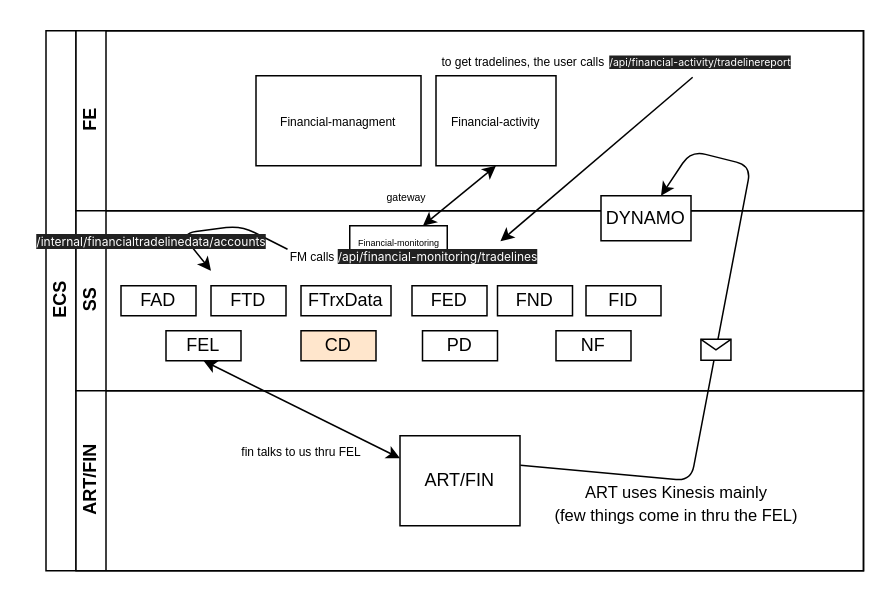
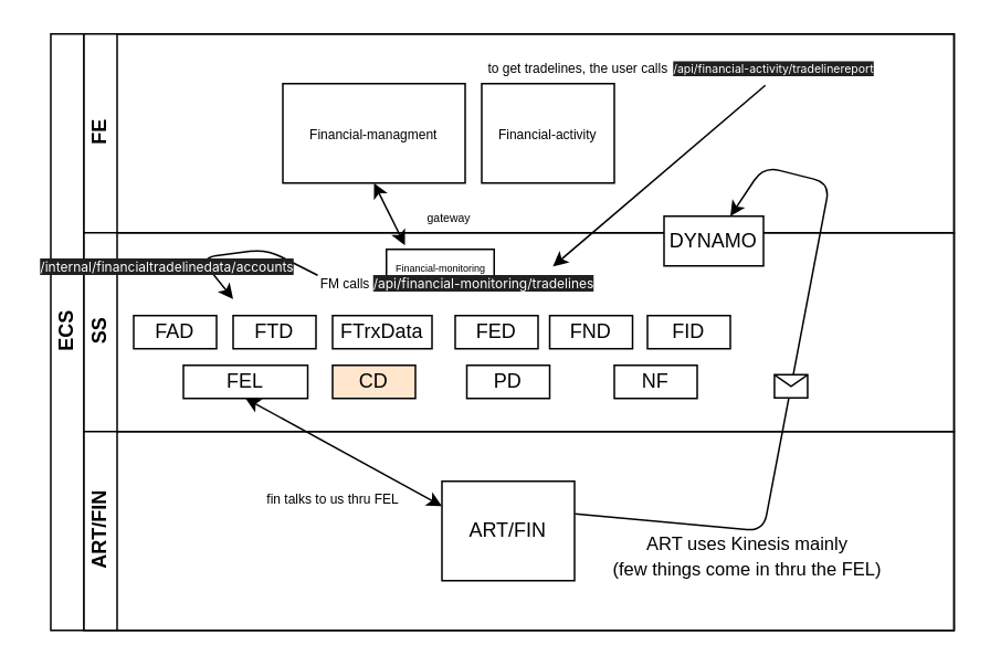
- <mxCell id="24" value="" style="endArrow=classic;startArrow=classic;html=1;entryX=0.75;entryY=0;entryDx=0;entryDy=0;exitX=0.5;exitY=1;exitDx=0;exitDy=0;" edge="1" parent="2" source="5" target="8"><mxGeometry width="50" height="50" relative="1" as="geometry"><mxPoint x="223.68" y="136.34" as="sourcePoint" /><mxPoint x="190" y="100" as="targetPoint" /></mxGeometry></mxCell>
+ <mxCell id="23" value="" style="endArrow=classic;startArrow=classic;html=1;entryX=0.5;entryY=1;entryDx=0;entryDy=0;exitX=0.172;exitY=-0.122;exitDx=0;exitDy=0;exitPerimeter=0;" edge="1" parent="2" source="8" target="4"><mxGeometry width="50" height="50" relative="1" as="geometry"><mxPoint x="220" y="200" as="sourcePoint" /><mxPoint x="270" y="150" as="targetPoint" /></mxGeometry></mxCell>
- <mxCell id="15" value="FEL" style="rounded=0;whiteSpace=wrap;html=1;" vertex="1" parent="7"><mxGeometry x="60" y="80" width="50" height="20" as="geometry" /></mxCell>
+ <mxCell id="15" value="FEL" style="rounded=0;whiteSpace=wrap;html=1;" vertex="1" parent="7"><mxGeometry x="60" y="80" width="75" height="20" as="geometry" /></mxCell>
